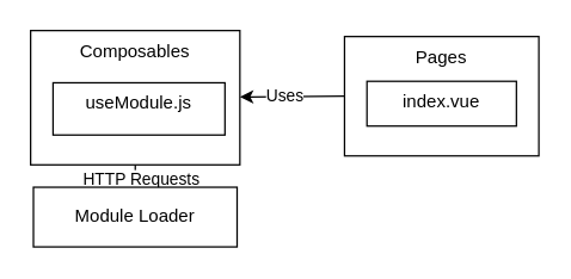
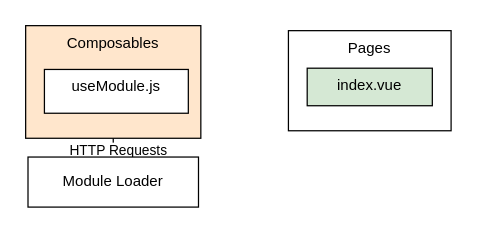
- <mxCell id="4" value="Composables&lt;br&gt;" style="whiteSpace=wrap;html=1;verticalAlign=top;" parent="1" vertex="1"><mxGeometry x="20" y="20" width="140" height="90" as="geometry" /></mxCell>
+ <mxCell id="4" value="Composables&lt;br&gt;" style="whiteSpace=wrap;html=1;verticalAlign=top;fillColor=#ffe6cc;" parent="1" vertex="1"><mxGeometry x="20" y="20" width="140" height="90" as="geometry" /></mxCell>
- <mxCell id="5" style="edgeStyle=none;html=1;exitX=0;exitY=0.5;exitDx=0;exitDy=0;" parent="1" source="7" target="4" edge="1"><mxGeometry relative="1" as="geometry" /></mxCell>
- <mxCell id="6" value="Uses" style="edgeLabel;html=1;align=center;verticalAlign=middle;resizable=0;points=[];" parent="5" vertex="1" connectable="0"><mxGeometry x="0.146" y="-1" relative="1" as="geometry"><mxPoint as="offset" /></mxGeometry></mxCell>
- <mxCell id="8" value="index.vue&lt;br&gt;" style="whiteSpace=wrap;html=1;verticalAlign=top;" parent="1" vertex="1"><mxGeometry x="245" y="54" width="100" height="30" as="geometry" /></mxCell>
+ <mxCell id="8" value="index.vue&lt;br&gt;" style="whiteSpace=wrap;html=1;verticalAlign=top;fillColor=#d5e8d4;" parent="1" vertex="1"><mxGeometry x="245" y="54" width="100" height="30" as="geometry" /></mxCell>
